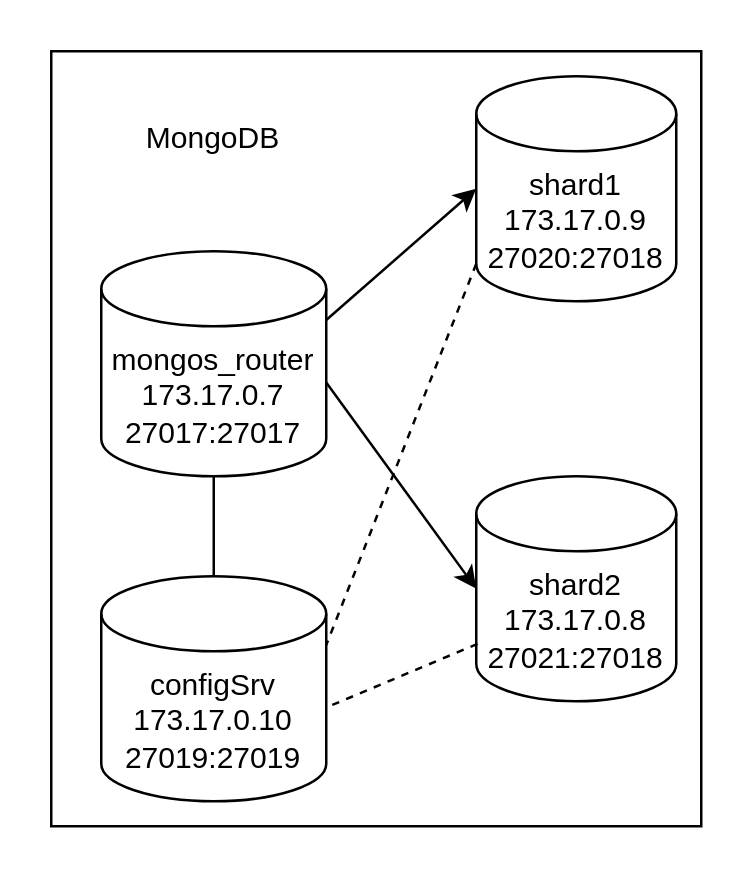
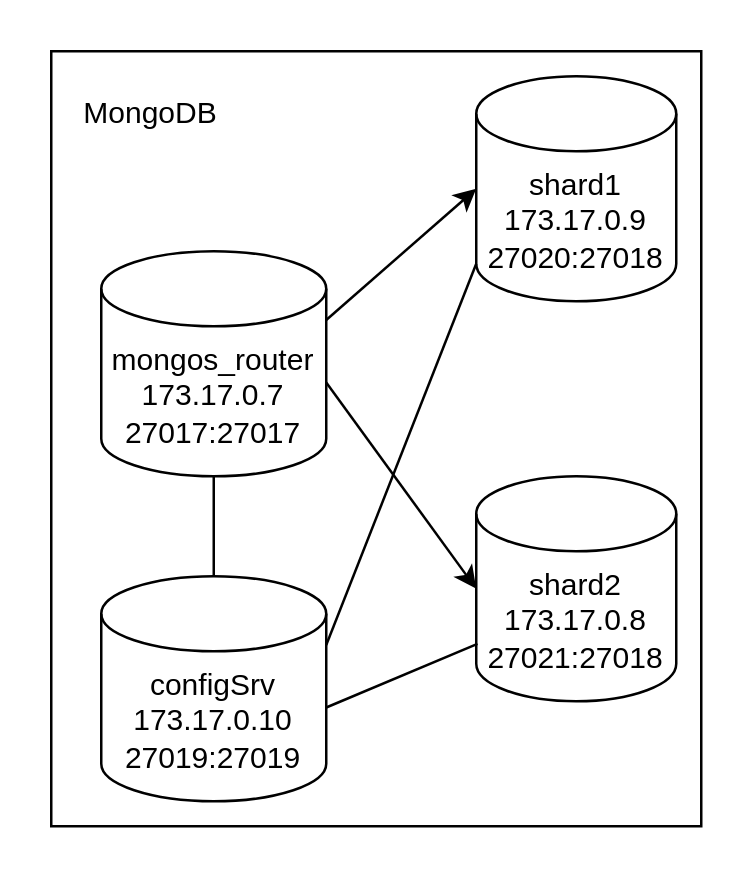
- <mxCell id="12" value="MongoDB" style="text;html=1;align=center;verticalAlign=middle;whiteSpace=wrap;rounded=0;" parent="1" vertex="1"><mxGeometry x="55" y="40" width="60" height="30" as="geometry" /></mxCell>
+ <mxCell id="12" value="MongoDB" style="text;html=1;align=center;verticalAlign=middle;whiteSpace=wrap;rounded=0;" parent="1" vertex="1"><mxGeometry x="30" y="30" width="60" height="30" as="geometry" /></mxCell>
- <mxCell id="10" style="rounded=0;orthogonalLoop=1;jettySize=auto;html=1;exitX=0;exitY=1;exitDx=0;exitDy=-15;exitPerimeter=0;entryX=1;entryY=0;entryDx=0;entryDy=27.5;entryPerimeter=0;endArrow=none;startFill=0;dashed=1;" parent="1" source="4" target="6" edge="1"><mxGeometry relative="1" as="geometry" /></mxCell>
+ <mxCell id="10" style="rounded=0;orthogonalLoop=1;jettySize=auto;html=1;exitX=0;exitY=1;exitDx=0;exitDy=-15;exitPerimeter=0;entryX=1;entryY=0;entryDx=0;entryDy=27.5;entryPerimeter=0;endArrow=none;startFill=0;" parent="1" source="4" target="6" edge="1"><mxGeometry relative="1" as="geometry" /></mxCell>
- <mxCell id="11" style="rounded=0;orthogonalLoop=1;jettySize=auto;html=1;exitX=0.006;exitY=0.745;exitDx=0;exitDy=0;exitPerimeter=0;entryX=1;entryY=0;entryDx=0;entryDy=52.5;entryPerimeter=0;endArrow=none;startFill=0;dashed=1;" parent="1" source="5" target="6" edge="1"><mxGeometry relative="1" as="geometry" /></mxCell>
+ <mxCell id="11" style="rounded=0;orthogonalLoop=1;jettySize=auto;html=1;exitX=0.006;exitY=0.745;exitDx=0;exitDy=0;exitPerimeter=0;entryX=1;entryY=0;entryDx=0;entryDy=52.5;entryPerimeter=0;endArrow=none;startFill=0;" parent="1" source="5" target="6" edge="1"><mxGeometry relative="1" as="geometry" /></mxCell>
